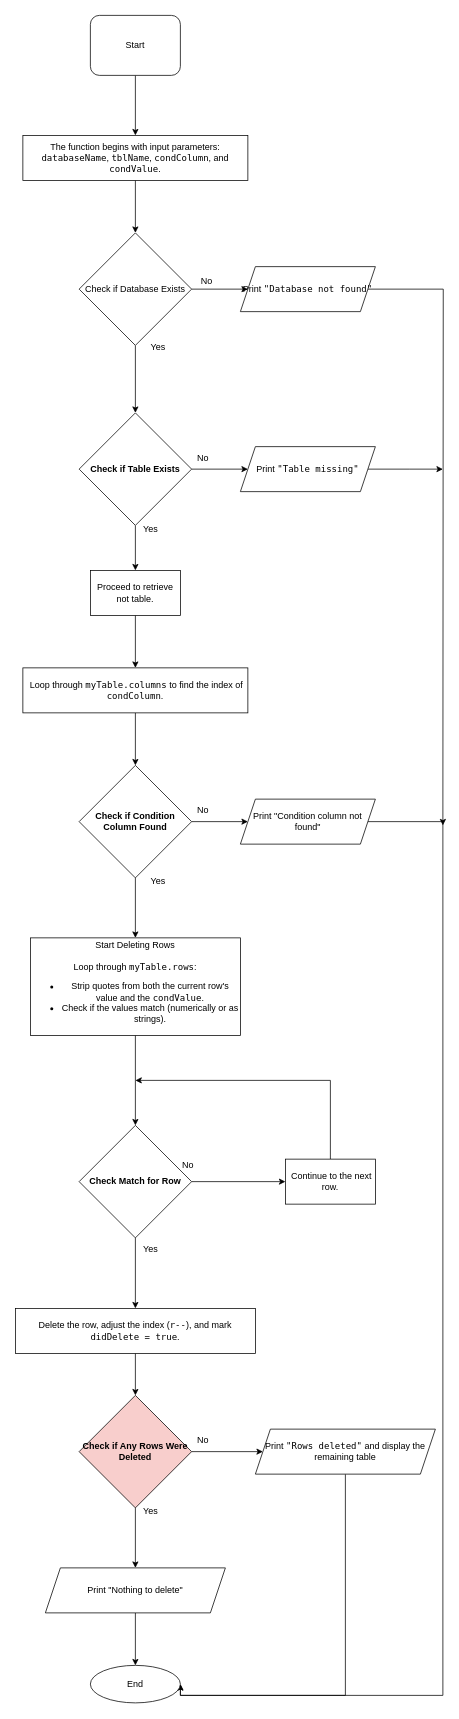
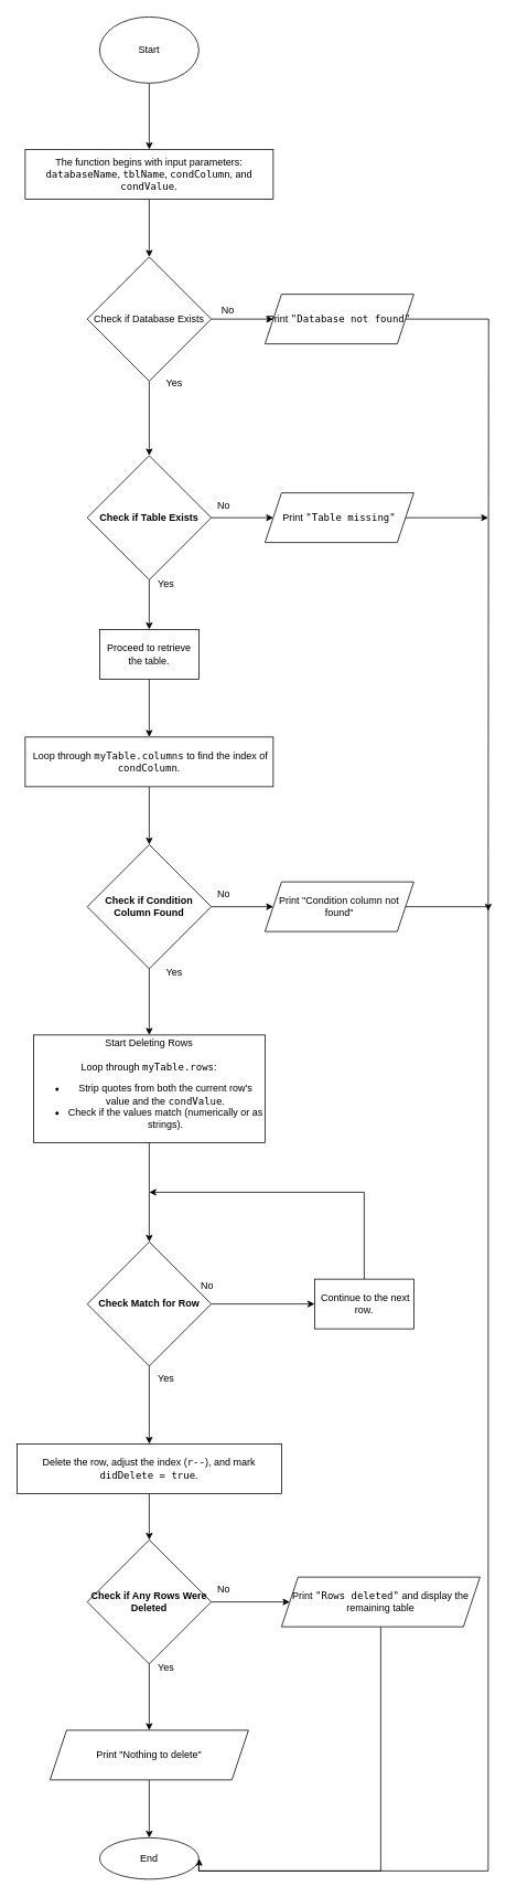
- <mxCell id="3" value="Start" style="whiteSpace=wrap;html=1;rounded=1;" vertex="1" parent="1"><mxGeometry x="120" y="20" width="120" height="80" as="geometry" /></mxCell>
+ <mxCell id="3" value="Start" style="ellipse;whiteSpace=wrap;html=1;" vertex="1" parent="1"><mxGeometry x="120" y="20" width="120" height="80" as="geometry" /></mxCell>
- <mxCell id="17" value="Proceed to retrieve not table." style="rounded=0;whiteSpace=wrap;html=1;" vertex="1" parent="1"><mxGeometry x="120" y="760" width="120" height="60" as="geometry" /></mxCell>
+ <mxCell id="17" value="Proceed to retrieve the table." style="rounded=0;whiteSpace=wrap;html=1;" vertex="1" parent="1"><mxGeometry x="120" y="760" width="120" height="60" as="geometry" /></mxCell>
- <mxCell id="37" value="&lt;h4&gt;Check if Any Rows Were Deleted&lt;/h4&gt;" style="rhombus;whiteSpace=wrap;html=1;fillColor=#f8cecc;" vertex="1" parent="1"><mxGeometry x="105" y="1860" width="150" height="150" as="geometry" /></mxCell>
+ <mxCell id="37" value="&lt;h4&gt;Check if Any Rows Were Deleted&lt;/h4&gt;" style="rhombus;whiteSpace=wrap;html=1;" vertex="1" parent="1"><mxGeometry x="105" y="1860" width="150" height="150" as="geometry" /></mxCell>
